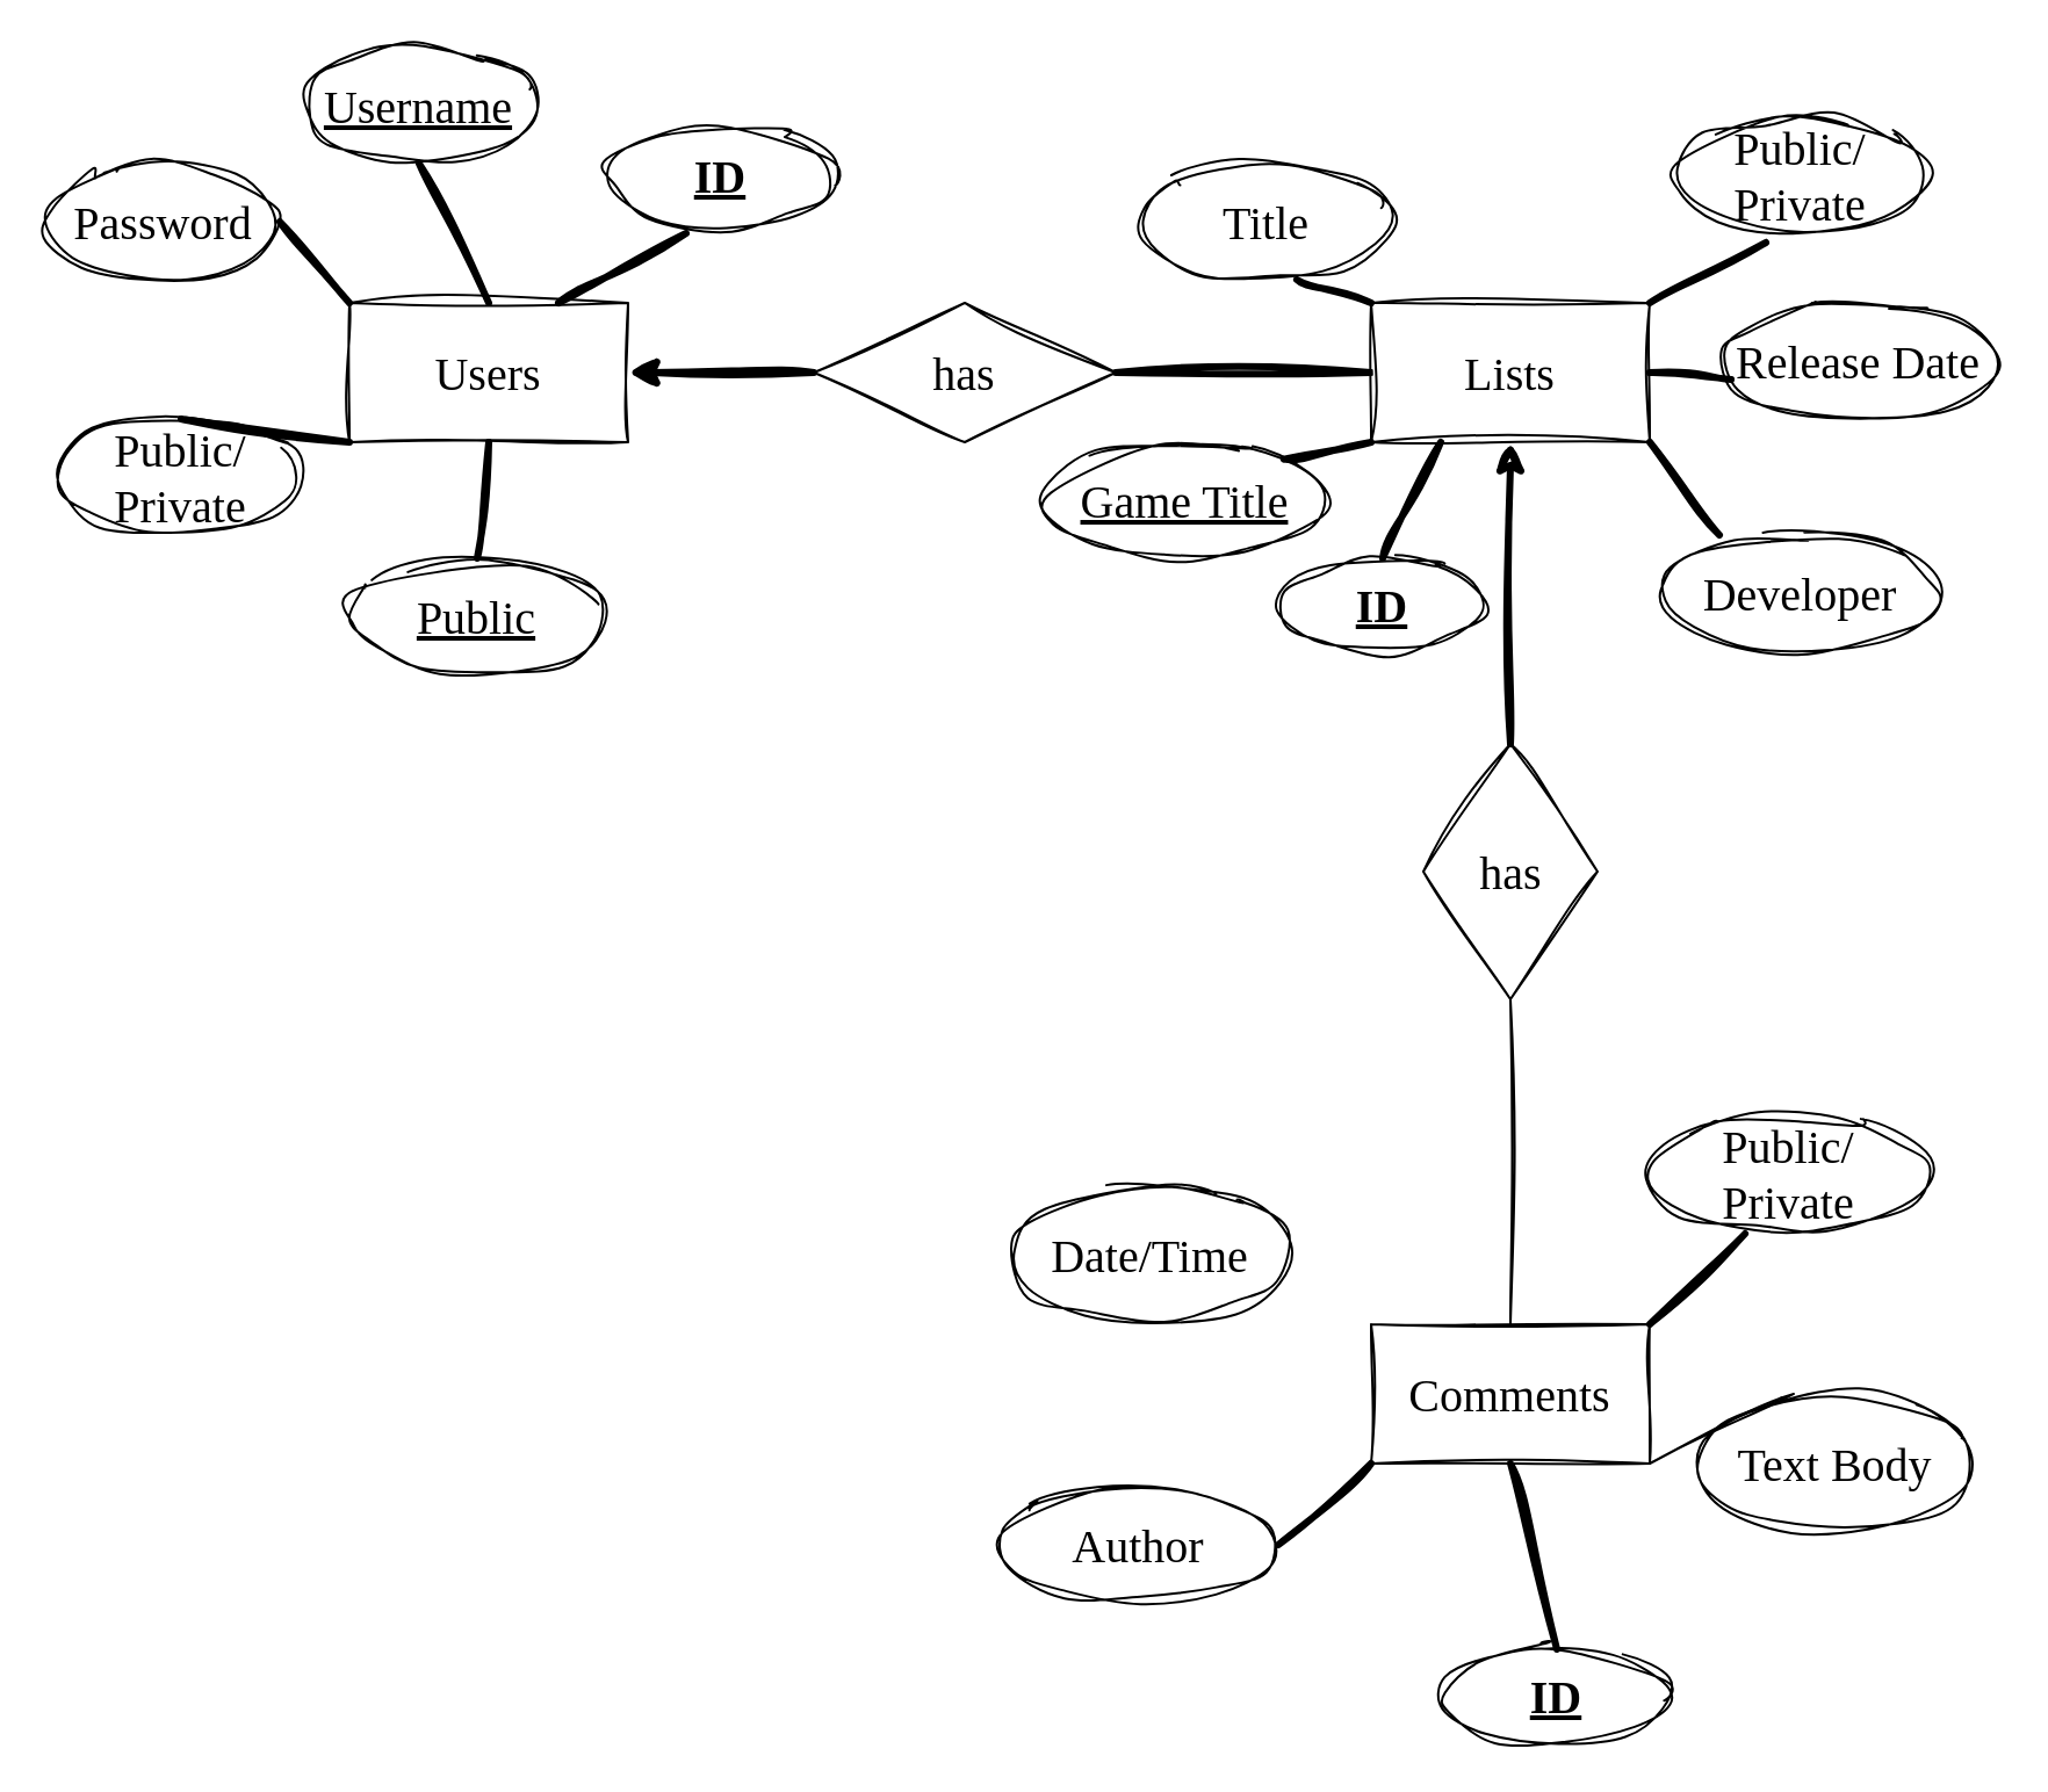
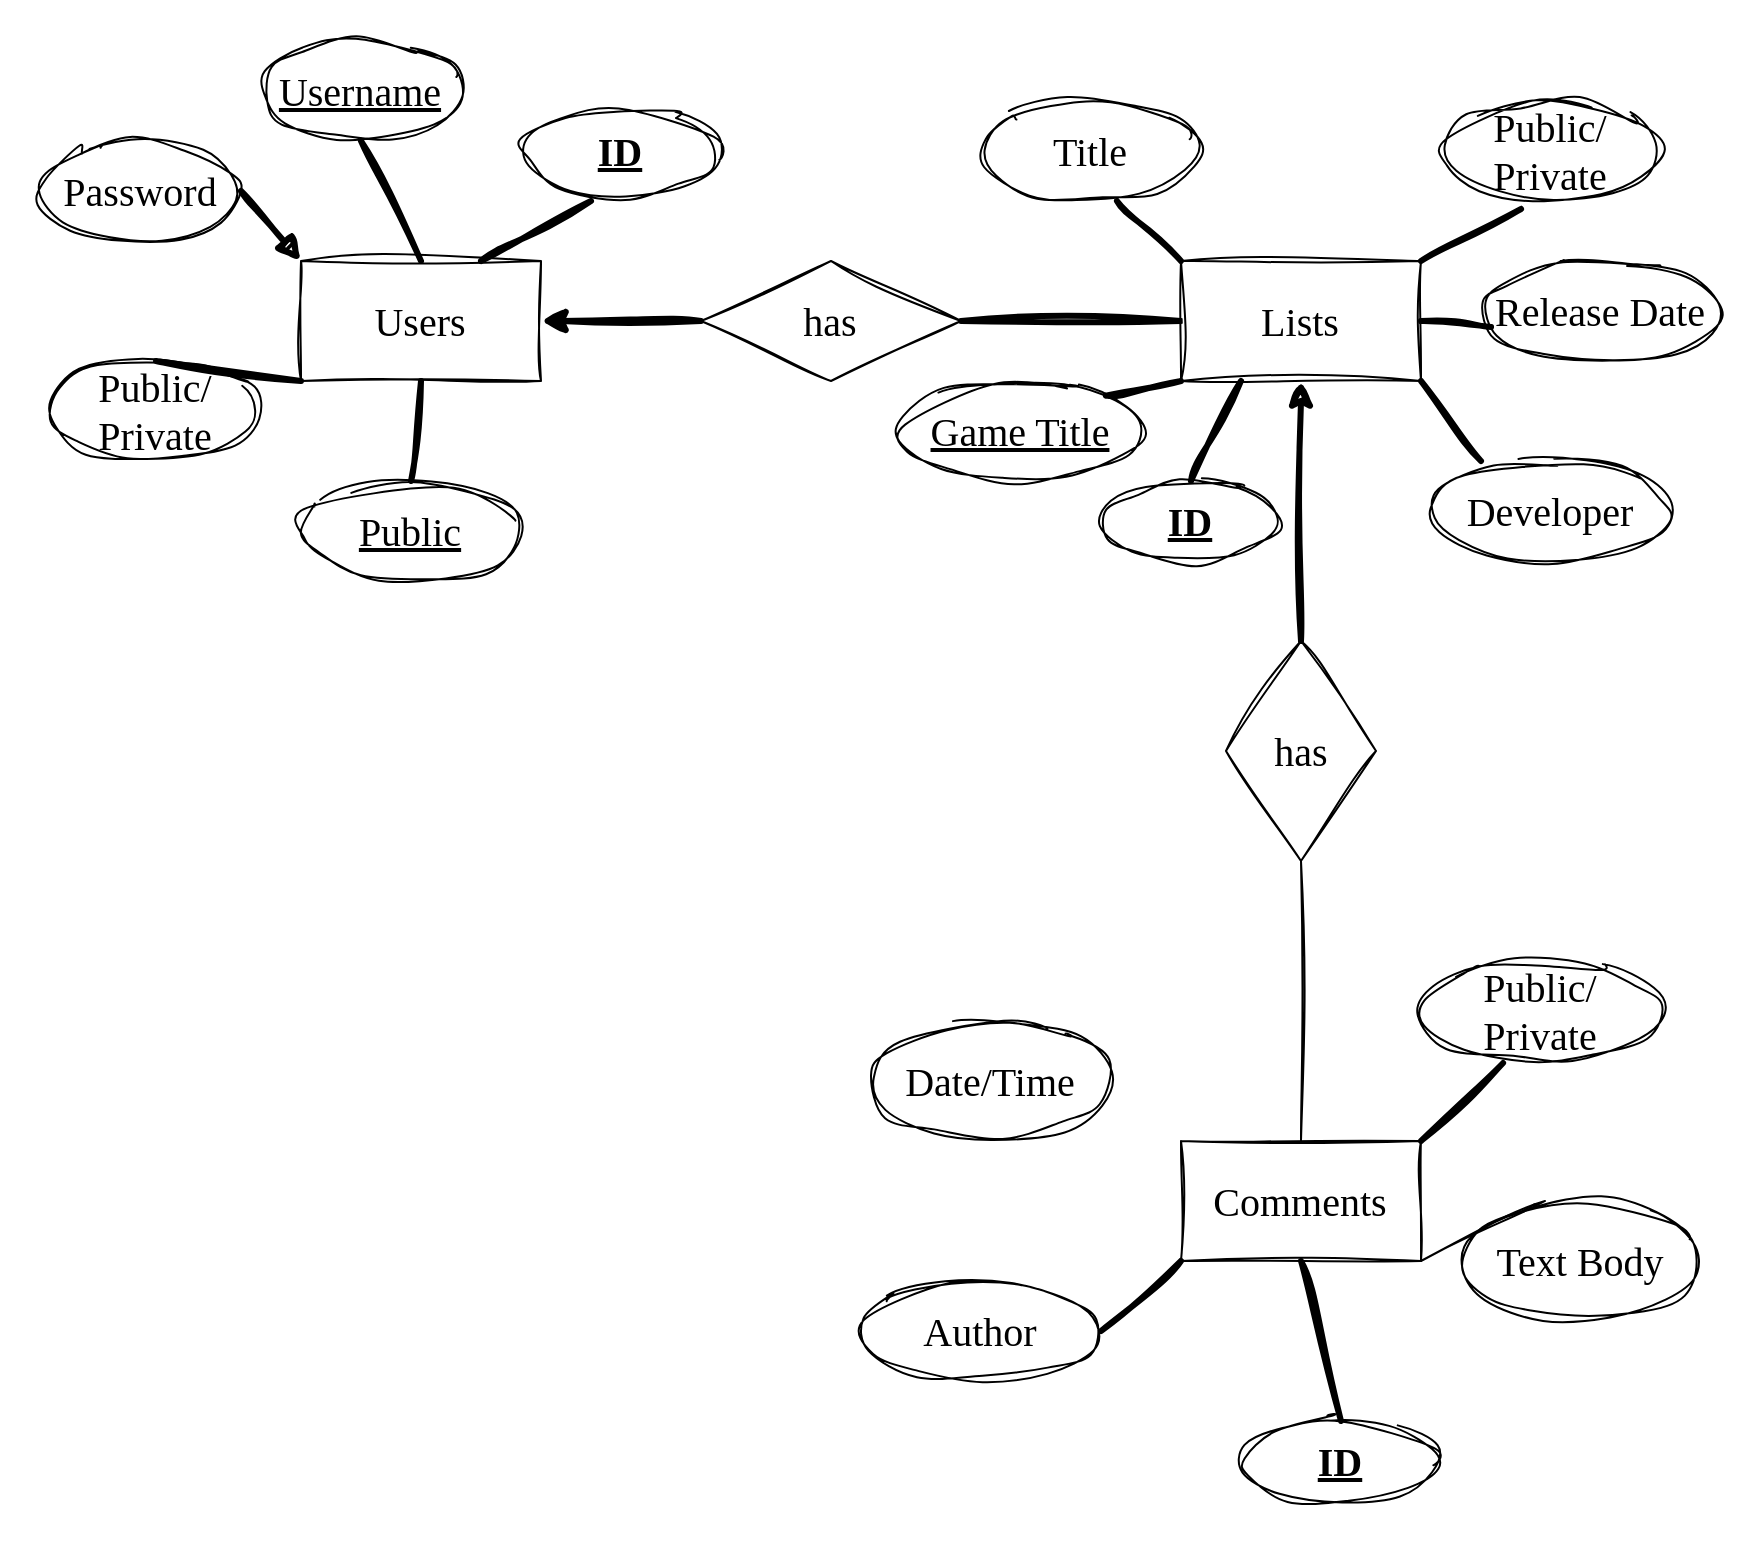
- <mxCell id="15" value="Title" style="ellipse;whiteSpace=wrap;html=1;sketch=1;hachureGap=4;jiggle=2;curveFitting=1;fontFamily=Architects Daughter;fontSource=https%3A%2F%2Ffonts.googleapis.com%2Fcss%3Ffamily%3DArchitects%2BDaughter;fontSize=20;" parent="1" vertex="1"><mxGeometry x="490" y="70" width="110" height="50" as="geometry" /></mxCell>
+ <mxCell id="15" value="Title" style="ellipse;whiteSpace=wrap;html=1;sketch=1;hachureGap=4;jiggle=2;curveFitting=1;fontFamily=Architects Daughter;fontSource=https%3A%2F%2Ffonts.googleapis.com%2Fcss%3Ffamily%3DArchitects%2BDaughter;fontSize=20;" parent="1" vertex="1"><mxGeometry x="490" y="50" width="110" height="50" as="geometry" /></mxCell>
- <mxCell id="7" value="" style="endArrow=none;html=1;sketch=1;hachureGap=4;jiggle=2;curveFitting=1;fontFamily=Architects Daughter;fontSource=https%3A%2F%2Ffonts.googleapis.com%2Fcss%3Ffamily%3DArchitects%2BDaughter;fontSize=16;exitX=1;exitY=0.5;exitDx=0;exitDy=0;entryX=0;entryY=0;entryDx=0;entryDy=0;strokeWidth=3;" parent="1" source="5" target="2" edge="1"><mxGeometry width="50" height="50" relative="1" as="geometry"><mxPoint x="410" y="430" as="sourcePoint" /><mxPoint x="460" y="380" as="targetPoint" /></mxGeometry></mxCell>
+ <mxCell id="7" value="" style="endArrow=block;html=1;sketch=1;hachureGap=4;jiggle=2;curveFitting=1;fontFamily=Architects Daughter;fontSource=https%3A%2F%2Ffonts.googleapis.com%2Fcss%3Ffamily%3DArchitects%2BDaughter;fontSize=16;exitX=1;exitY=0.5;exitDx=0;exitDy=0;entryX=0;entryY=0;entryDx=0;entryDy=0;strokeWidth=3;" parent="1" source="5" target="2" edge="1"><mxGeometry width="50" height="50" relative="1" as="geometry"><mxPoint x="410" y="430" as="sourcePoint" /><mxPoint x="460" y="380" as="targetPoint" /></mxGeometry></mxCell>
